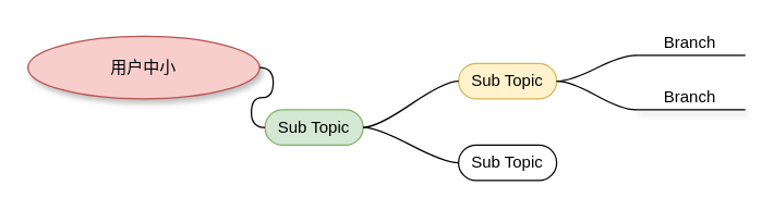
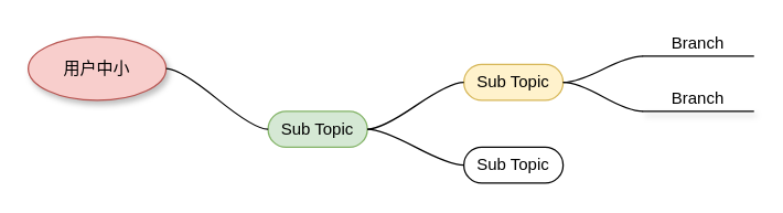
- <mxCell id="2" value="用户中小" style="ellipse;whiteSpace=wrap;html=1;align=center;newEdgeStyle={&quot;edgeStyle&quot;:&quot;entityRelationEdgeStyle&quot;,&quot;startArrow&quot;:&quot;none&quot;,&quot;endArrow&quot;:&quot;none&quot;,&quot;segment&quot;:10,&quot;curved&quot;:1};treeFolding=1;treeMoving=1;fillColor=#f8cecc;strokeColor=#b85450;shadow=1;" vertex="1" parent="1"><mxGeometry x="20" y="26" width="170" height="46" as="geometry" /></mxCell>
+ <mxCell id="2" value="用户中小" style="ellipse;whiteSpace=wrap;html=1;align=center;newEdgeStyle={&quot;edgeStyle&quot;:&quot;entityRelationEdgeStyle&quot;,&quot;startArrow&quot;:&quot;none&quot;,&quot;endArrow&quot;:&quot;none&quot;,&quot;segment&quot;:10,&quot;curved&quot;:1};treeFolding=1;treeMoving=1;fillColor=#f8cecc;strokeColor=#b85450;shadow=1;" vertex="1" parent="1"><mxGeometry x="20" y="26" width="100" height="46" as="geometry" /></mxCell>
